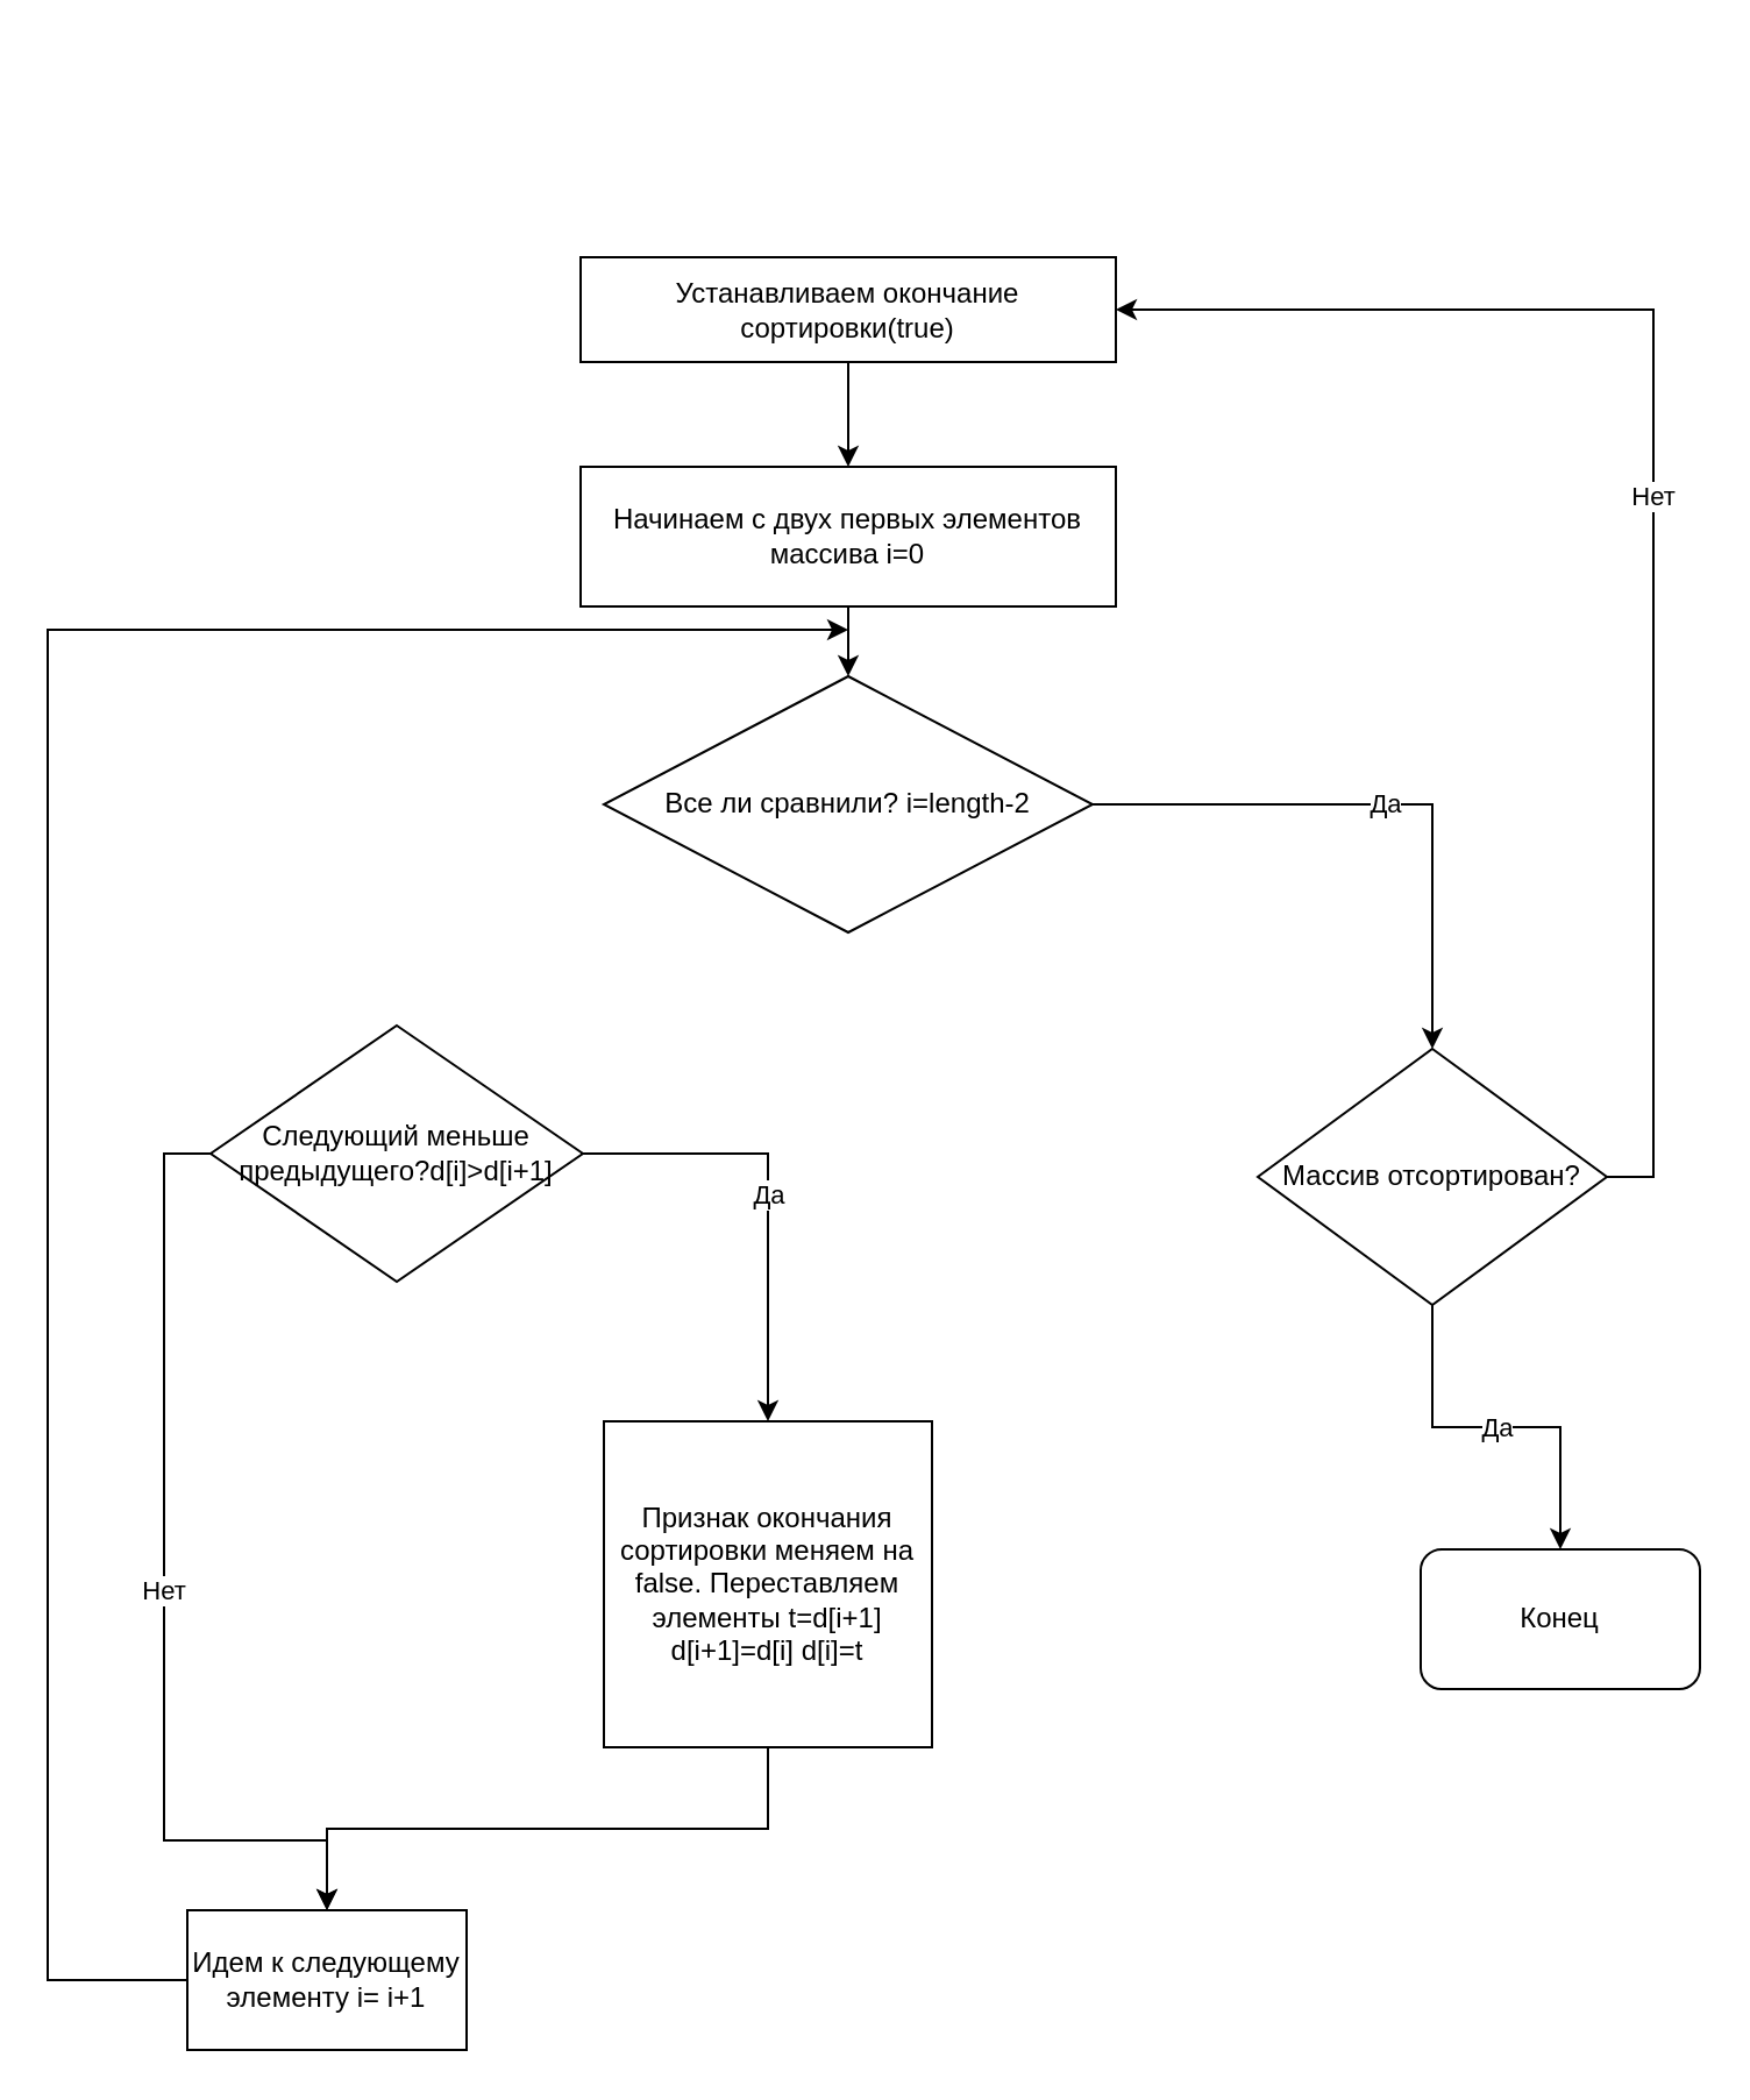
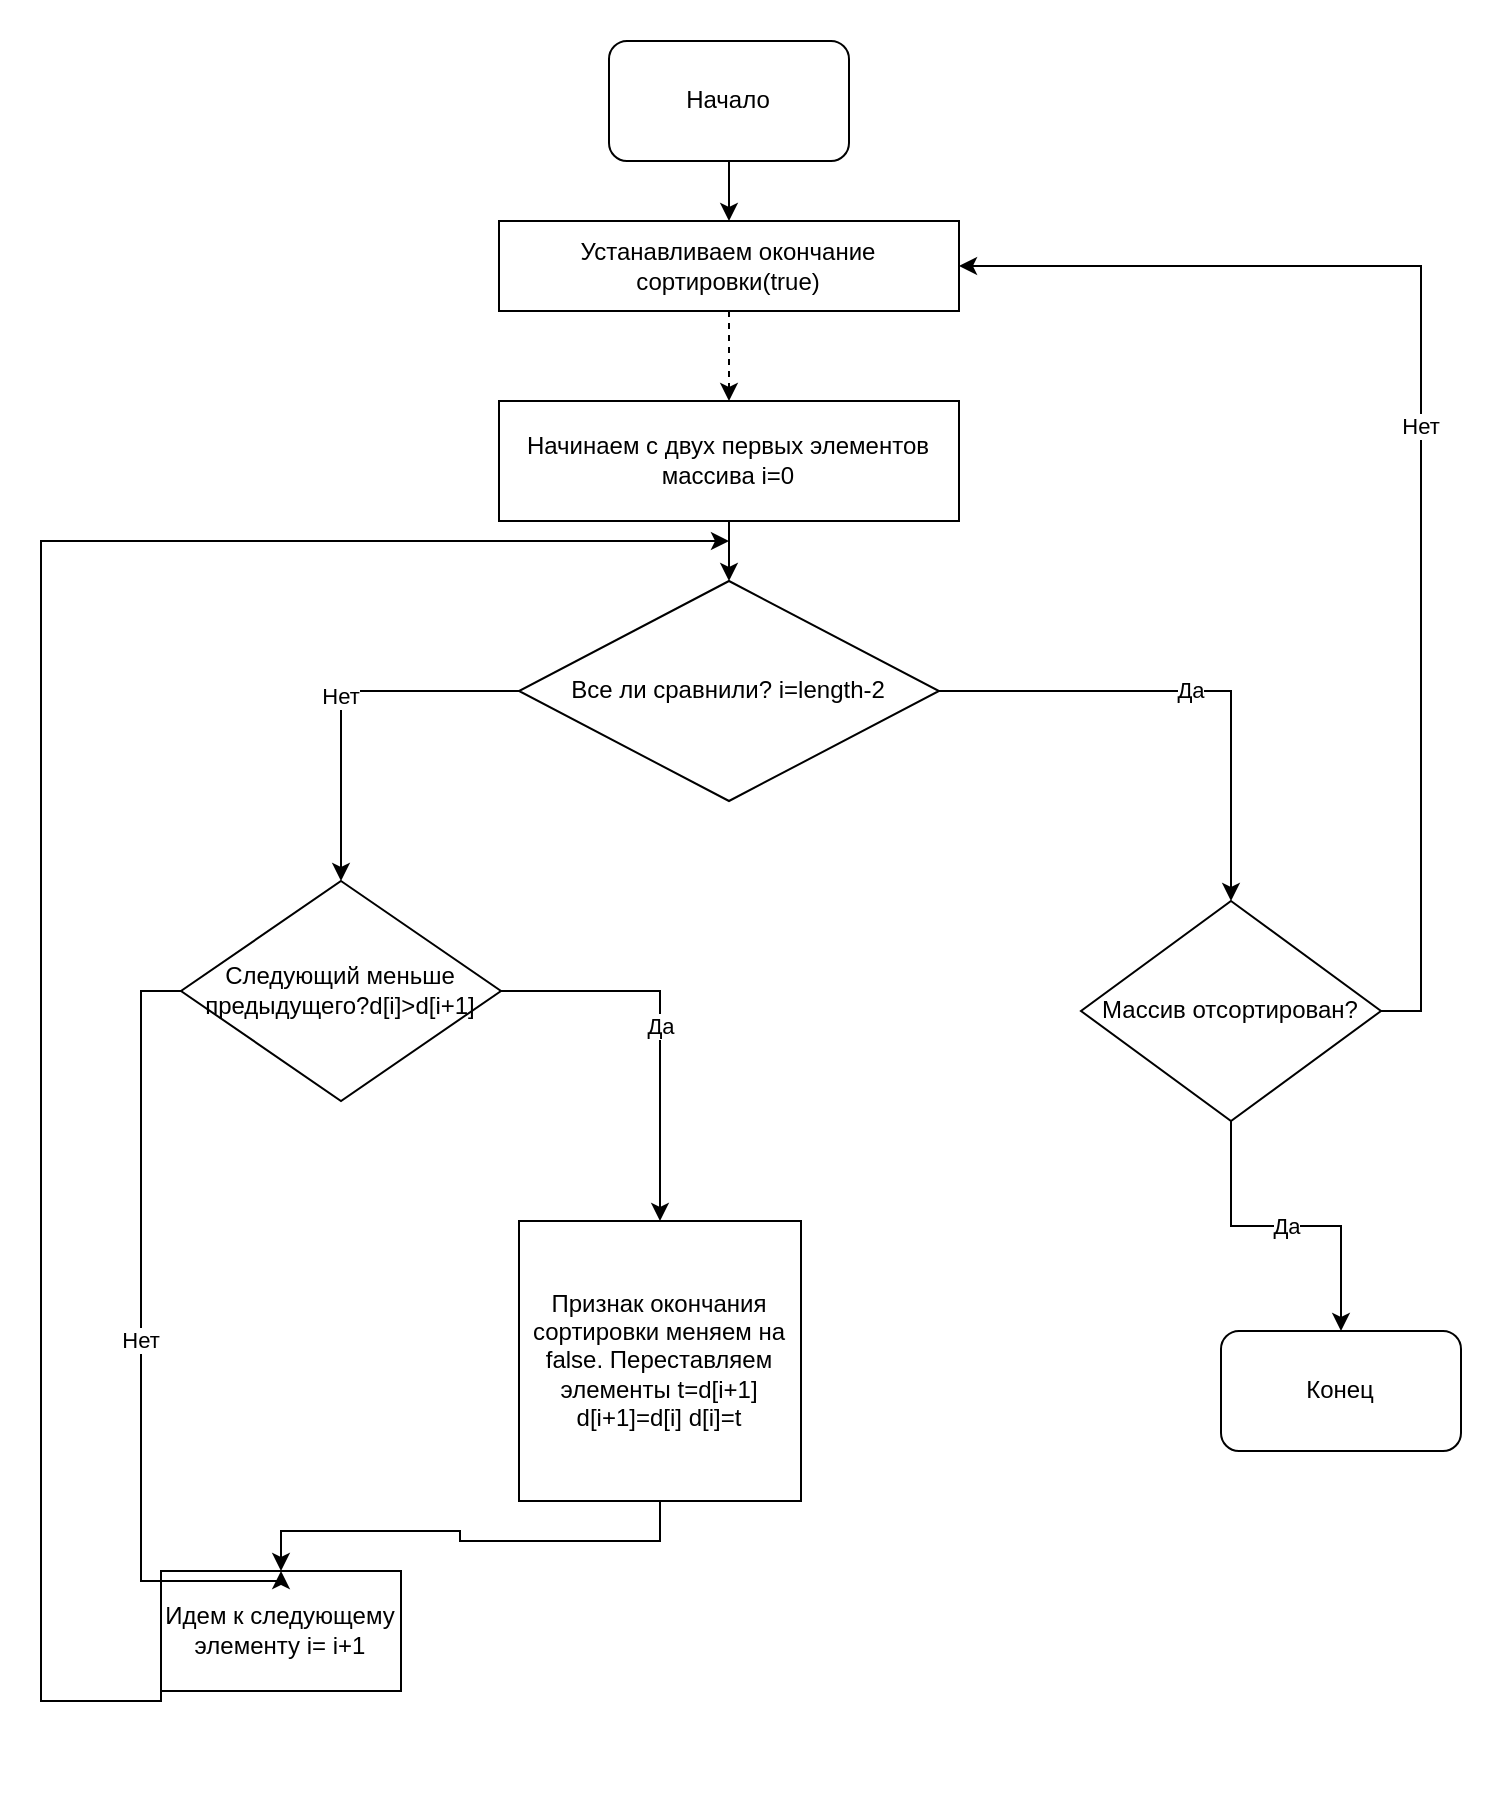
+ <mxCell id="5" value="Начало" style="rounded=1;whiteSpace=wrap;html=1;" vertex="1" parent="1"><mxGeometry x="304" y="20" width="120" height="60" as="geometry" /></mxCell>
+ <mxCell id="4" style="edgeStyle=orthogonalEdgeStyle;rounded=0;orthogonalLoop=1;jettySize=auto;html=1;exitX=0.5;exitY=1;exitDx=0;exitDy=0;entryX=0.5;entryY=0;entryDx=0;entryDy=0;" edge="1" parent="1" source="5" target="3"><mxGeometry relative="1" as="geometry" /></mxCell>
- <mxCell id="2" style="edgeStyle=orthogonalEdgeStyle;rounded=0;orthogonalLoop=1;jettySize=auto;html=1;exitX=0.5;exitY=1;exitDx=0;exitDy=0;entryX=0.5;entryY=0;entryDx=0;entryDy=0;" edge="1" parent="1" source="3" target="7"><mxGeometry relative="1" as="geometry" /></mxCell>
+ <mxCell id="2" style="edgeStyle=orthogonalEdgeStyle;rounded=0;orthogonalLoop=1;jettySize=auto;html=1;exitX=0.5;exitY=1;exitDx=0;exitDy=0;entryX=0.5;entryY=0;entryDx=0;entryDy=0;dashed=1;" edge="1" parent="1" source="3" target="7"><mxGeometry relative="1" as="geometry" /></mxCell>
+ <mxCell id="18" value="Нет" style="edgeStyle=orthogonalEdgeStyle;rounded=0;orthogonalLoop=1;jettySize=auto;html=1;exitX=0;exitY=0.5;exitDx=0;exitDy=0;entryX=0.5;entryY=0;entryDx=0;entryDy=0;" edge="1" parent="1" source="20" target="17"><mxGeometry relative="1" as="geometry" /></mxCell>
- <mxCell id="9" value="Идем к следующему элементу i= i+1" style="rounded=0;whiteSpace=wrap;html=1;" vertex="1" parent="1"><mxGeometry x="80" y="820" width="120" height="60" as="geometry" /></mxCell>
+ <mxCell id="9" value="Идем к следующему элементу i= i+1" style="rounded=0;whiteSpace=wrap;html=1;" vertex="1" parent="1"><mxGeometry x="80" y="785" width="120" height="60" as="geometry" /></mxCell>
